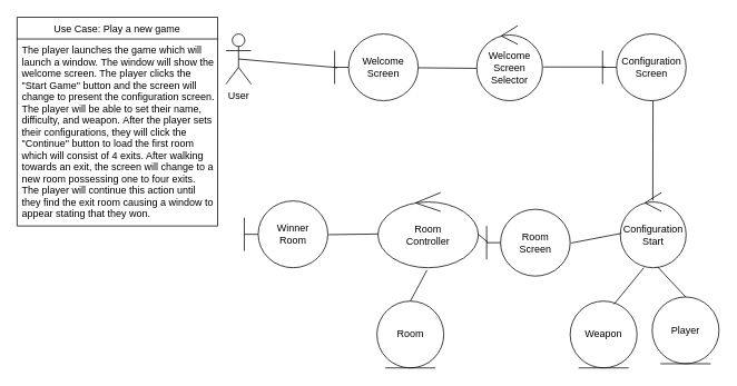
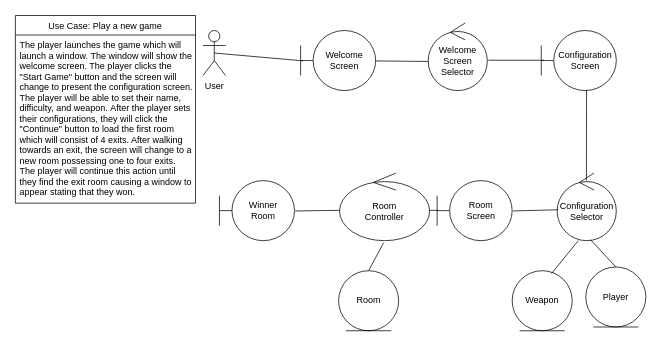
- <mxCell id="9" value="Configuration&lt;br&gt;Start" style="ellipse;shape=umlControl;whiteSpace=wrap;html=1;" vertex="1" parent="1"><mxGeometry x="741.88" y="230" width="78.75" height="90" as="geometry" /></mxCell>
+ <mxCell id="9" value="Configuration&lt;br&gt;Selector" style="ellipse;shape=umlControl;whiteSpace=wrap;html=1;" vertex="1" parent="1"><mxGeometry x="741.88" y="230" width="78.75" height="90" as="geometry" /></mxCell>
- <mxCell id="12" value="Room&lt;br&gt;Screen" style="shape=umlBoundary;whiteSpace=wrap;html=1;" vertex="1" parent="1"><mxGeometry x="581.88" y="250" width="100" height="80" as="geometry" /></mxCell>
+ <mxCell id="12" value="Room&lt;br&gt;Screen" style="shape=umlBoundary;whiteSpace=wrap;html=1;" vertex="1" parent="1"><mxGeometry x="581.88" y="240" width="100" height="80" as="geometry" /></mxCell>
